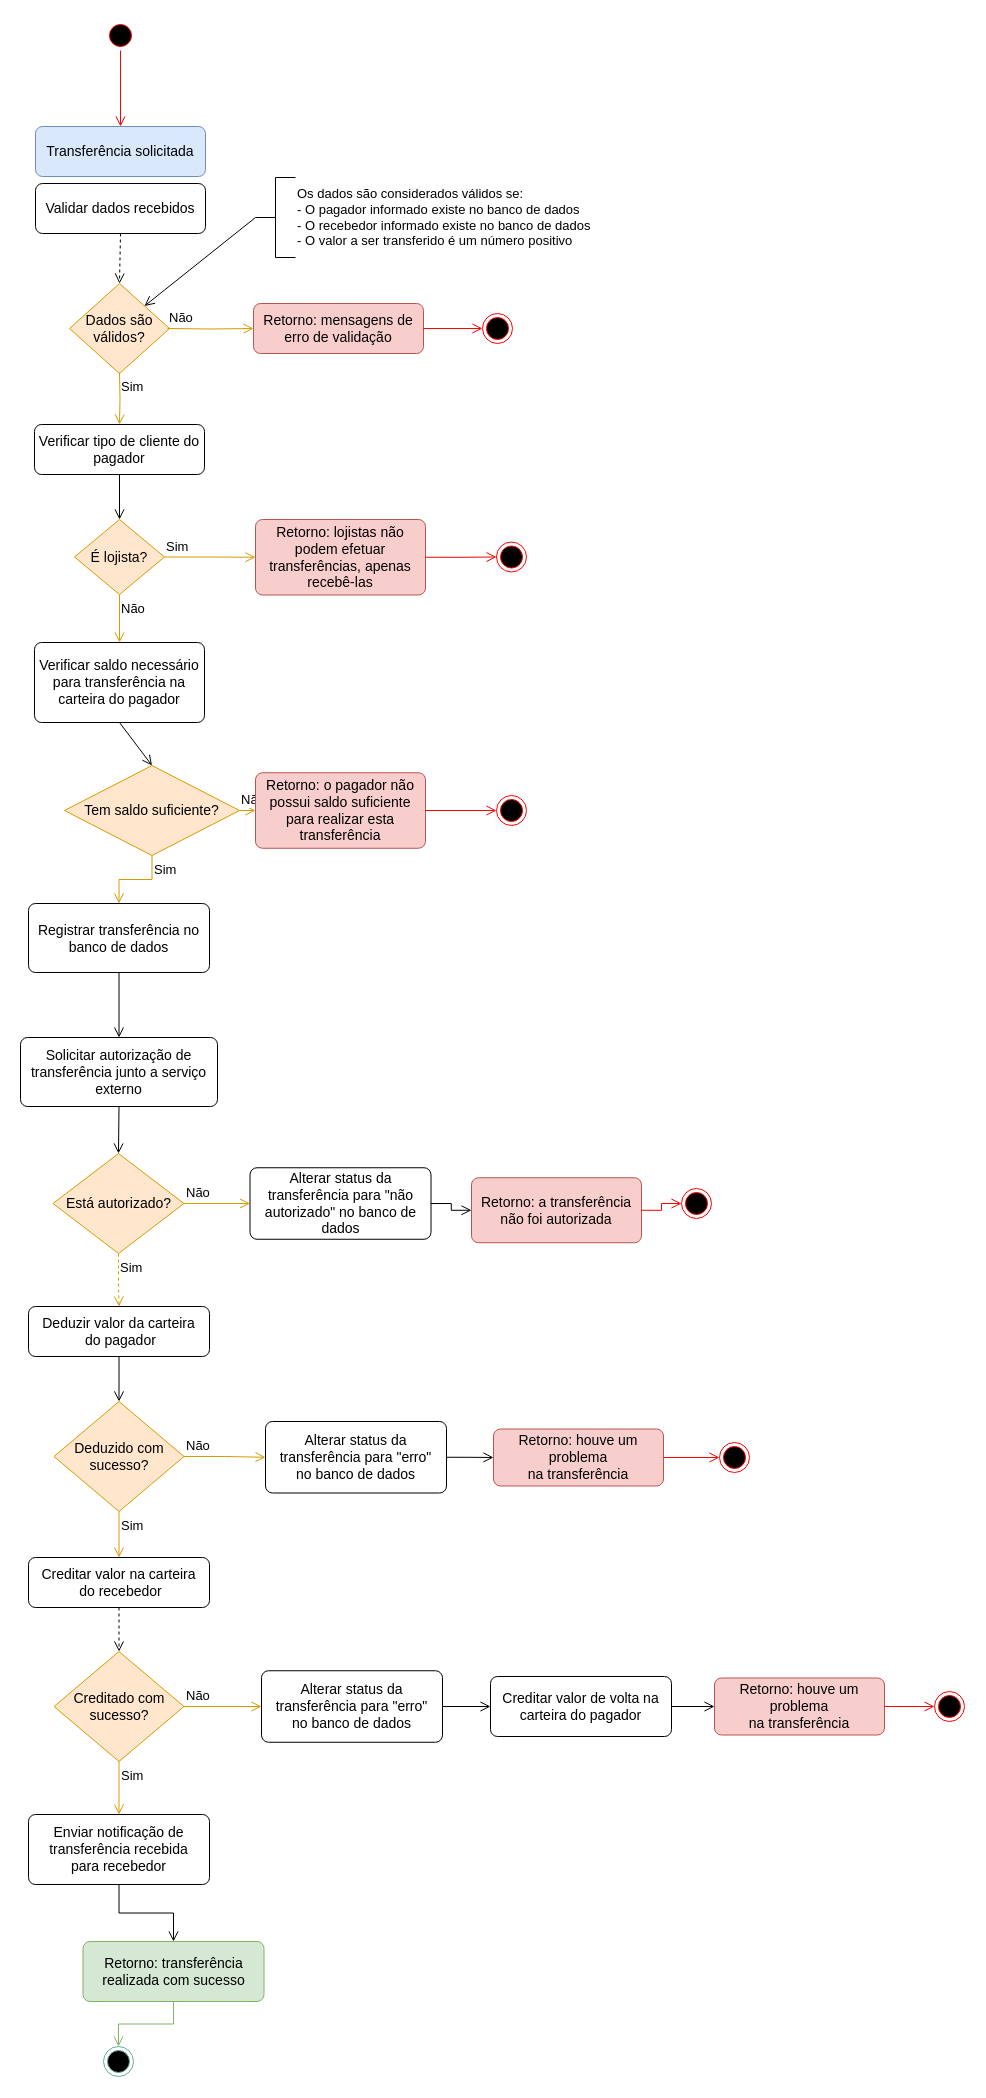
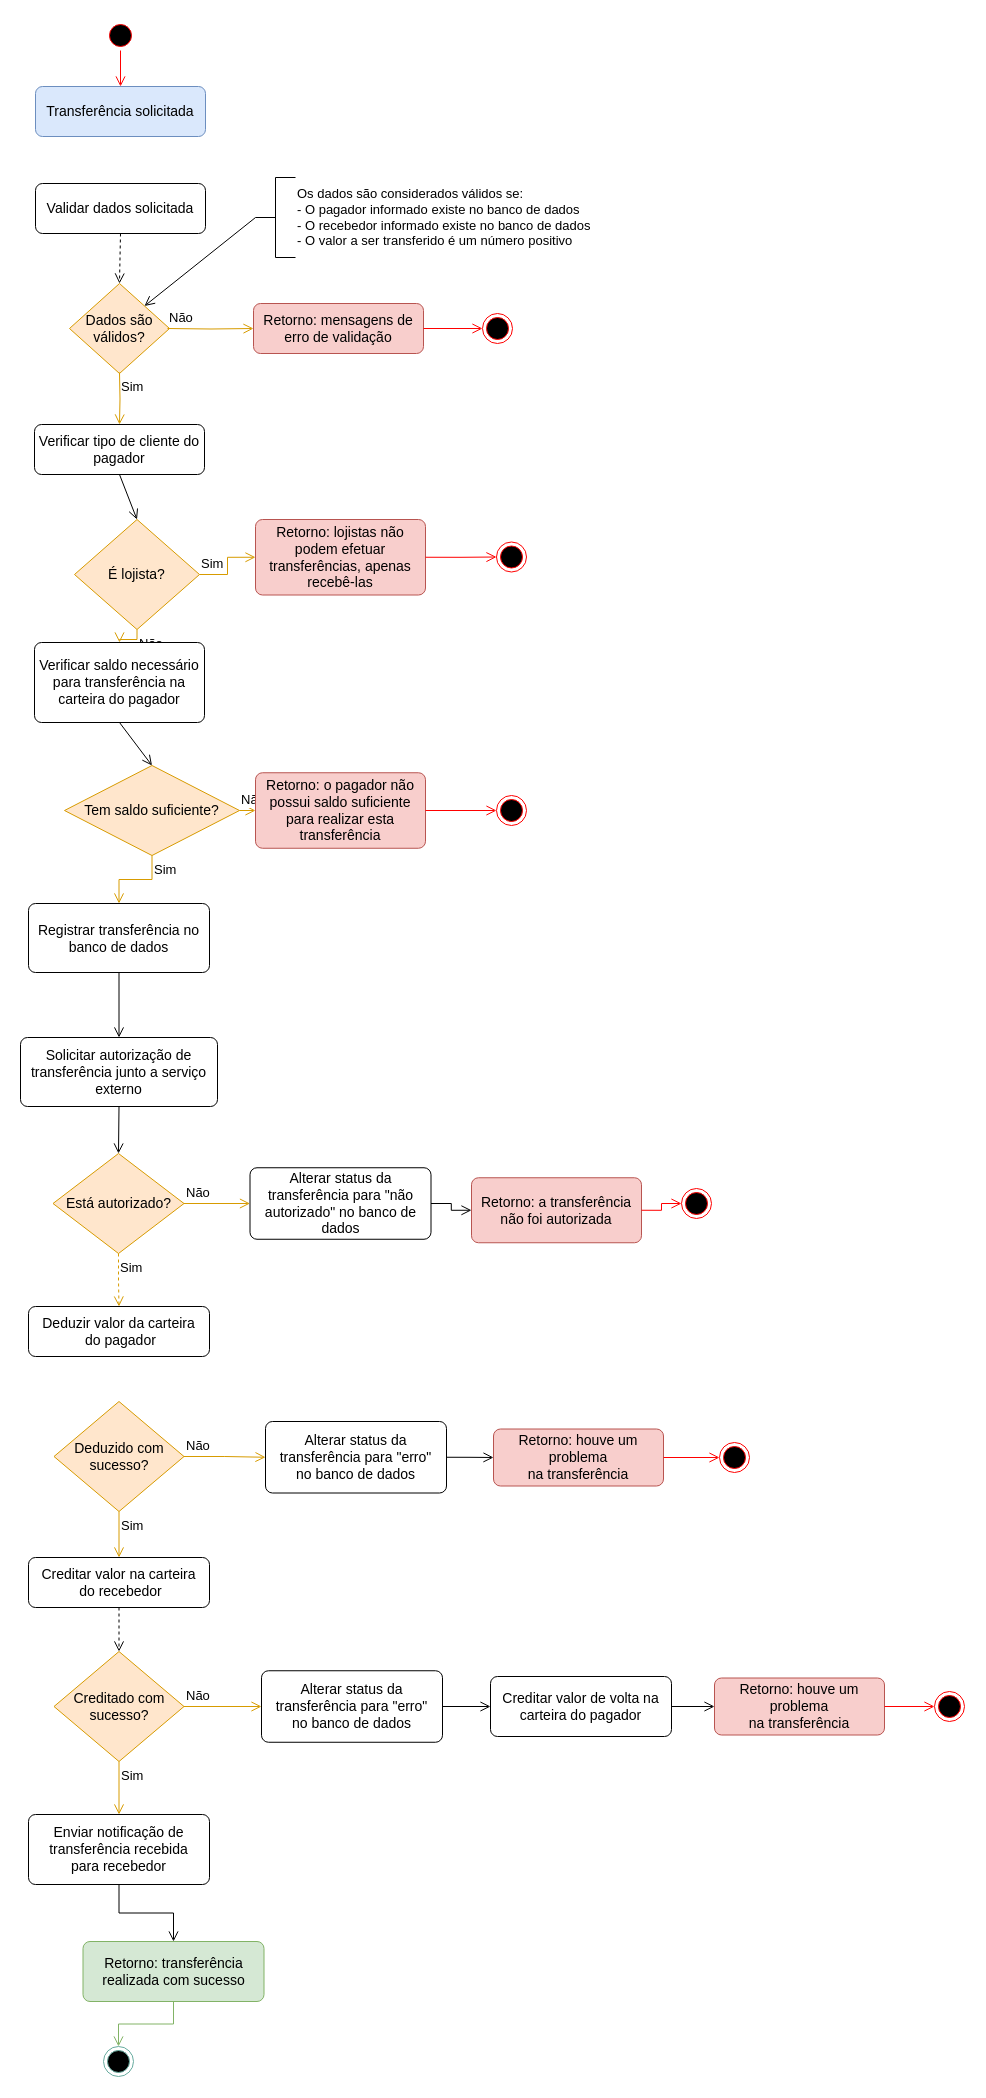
- <mxCell id="2" value="Transferência solicitada" style="rounded=1;whiteSpace=wrap;html=1;absoluteArcSize=1;arcSize=14;strokeWidth=1;fontSize=14;fillColor=#dae8fc;strokeColor=#6c8ebf;" vertex="1" parent="1"><mxGeometry x="35" y="126" width="170" height="50" as="geometry" /></mxCell>
+ <mxCell id="2" value="Transferência solicitada" style="rounded=1;whiteSpace=wrap;html=1;absoluteArcSize=1;arcSize=14;strokeWidth=1;fontSize=14;fillColor=#dae8fc;strokeColor=#6c8ebf;" vertex="1" parent="1"><mxGeometry x="35" y="86" width="170" height="50" as="geometry" /></mxCell>
- <mxCell id="5" value="Validar dados recebidos" style="rounded=1;whiteSpace=wrap;html=1;absoluteArcSize=1;arcSize=14;strokeWidth=1;fontSize=14;" vertex="1" parent="1"><mxGeometry x="35" y="183" width="170" height="50" as="geometry" /></mxCell>
+ <mxCell id="5" value="Validar dados solicitada" style="rounded=1;whiteSpace=wrap;html=1;absoluteArcSize=1;arcSize=14;strokeWidth=1;fontSize=14;" vertex="1" parent="1"><mxGeometry x="35" y="183" width="170" height="50" as="geometry" /></mxCell>
- <mxCell id="16" value="É lojista?" style="rhombus;whiteSpace=wrap;html=1;fillColor=#ffe6cc;strokeColor=#d79b00;fontSize=14;" vertex="1" parent="1"><mxGeometry x="74" y="519" width="90" height="75" as="geometry" /></mxCell>
+ <mxCell id="16" value="É lojista?" style="rhombus;whiteSpace=wrap;html=1;fillColor=#ffe6cc;strokeColor=#d79b00;fontSize=14;" vertex="1" parent="1"><mxGeometry x="74" y="519" width="125" height="110" as="geometry" /></mxCell>
- <mxCell id="47" value="" style="endArrow=open;endFill=1;endSize=8;html=1;rounded=0;exitX=0.5;exitY=1;exitDx=0;exitDy=0;entryX=0.5;entryY=0;entryDx=0;entryDy=0;" edge="1" parent="1" source="39" target="44"><mxGeometry width="160" relative="1" as="geometry"><mxPoint x="295" y="1516" as="sourcePoint" /><mxPoint x="455" y="1516" as="targetPoint" /></mxGeometry></mxCell>
